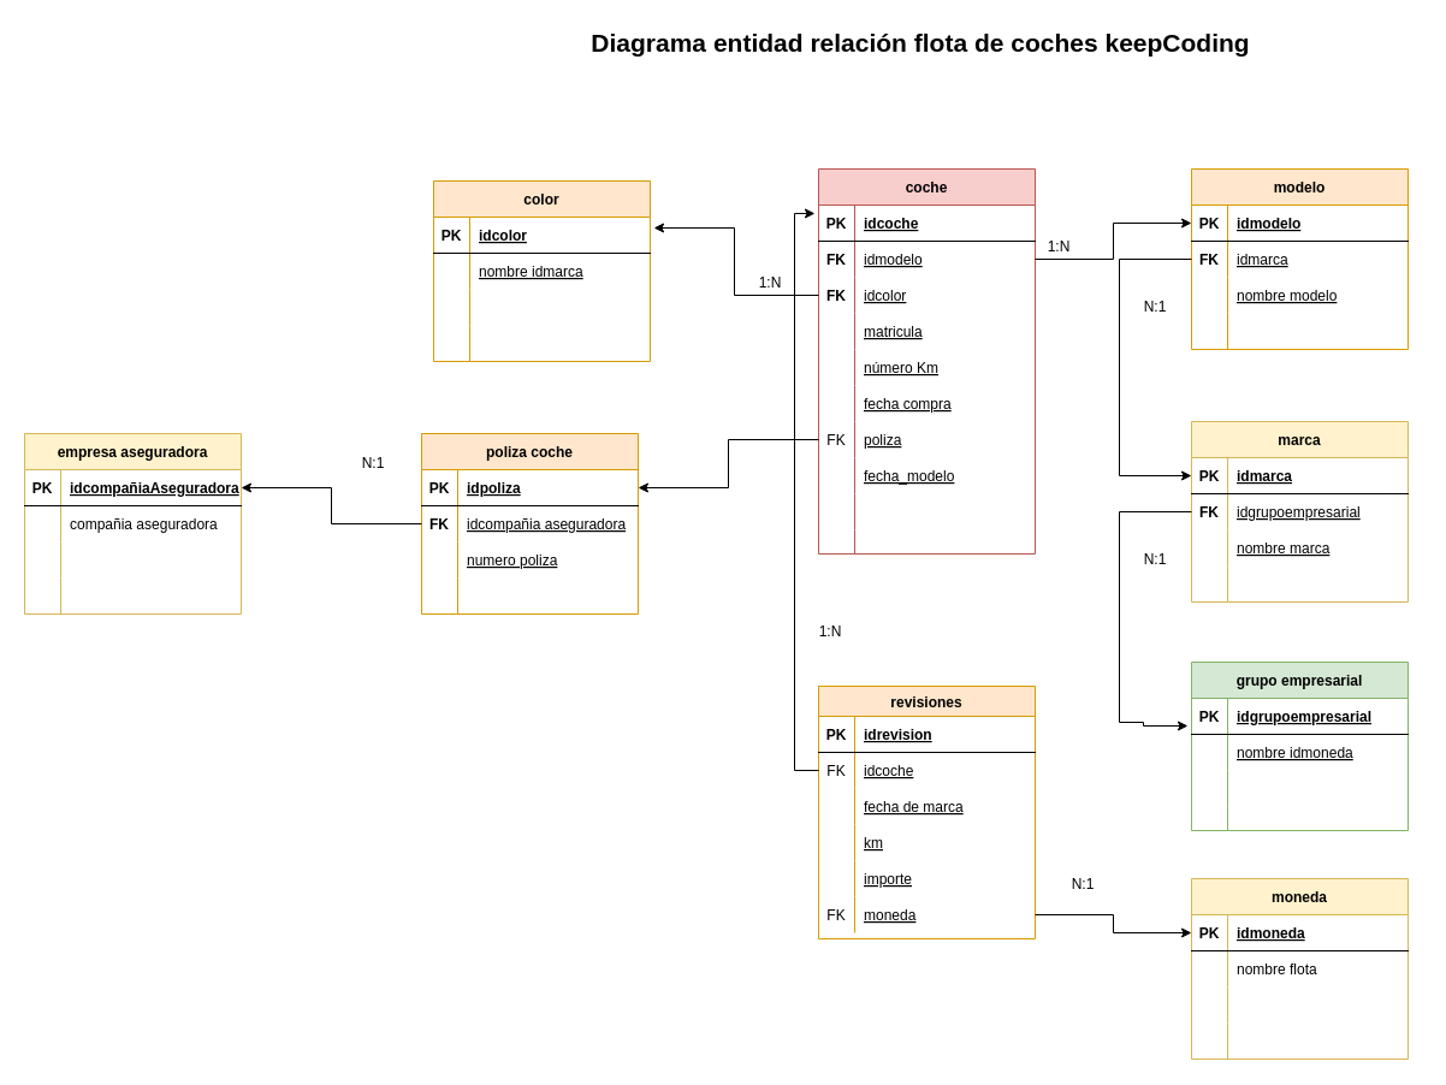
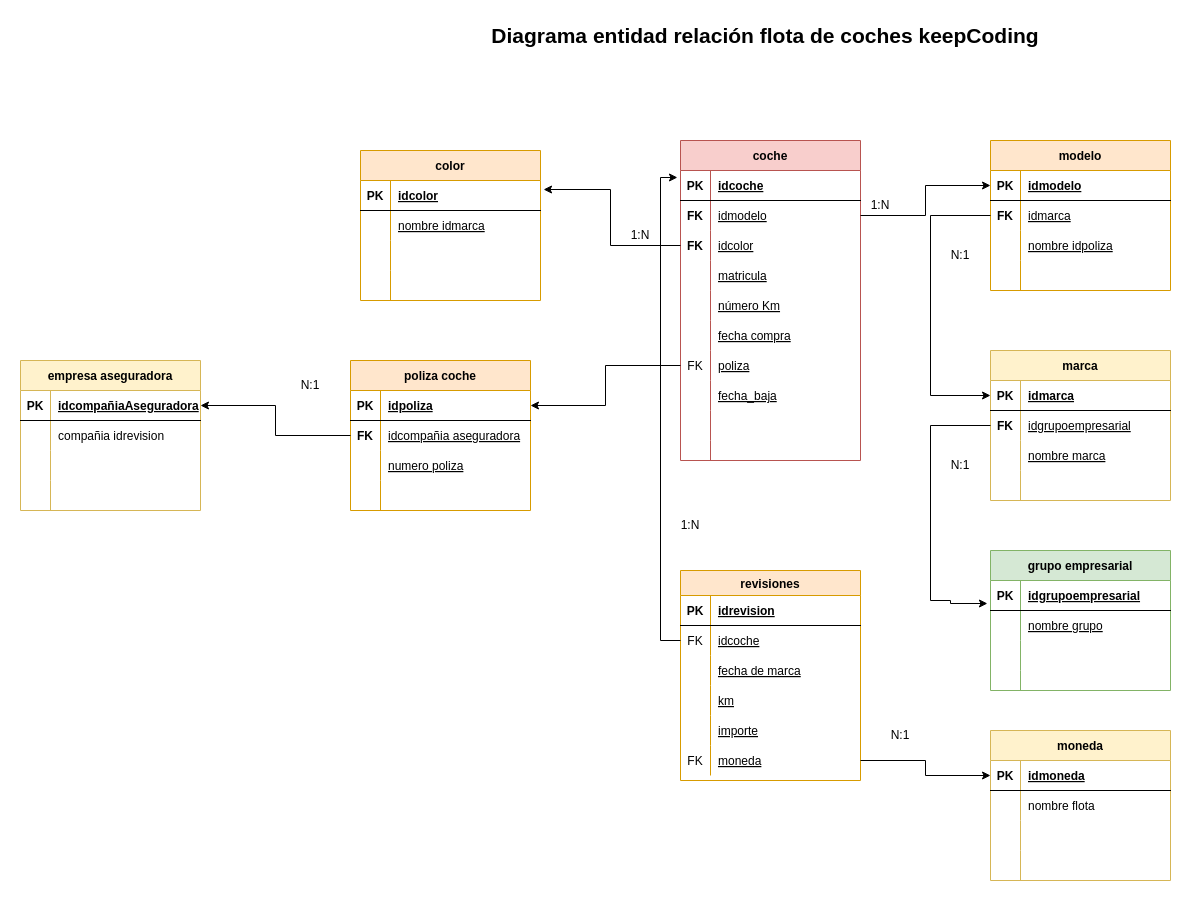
- <mxCell id="42" value="nombre modelo" style="shape=partialRectangle;connectable=0;fillColor=none;top=0;left=0;bottom=0;right=0;align=left;spacingLeft=6;overflow=hidden;fontStyle=4" parent="40" vertex="1"><mxGeometry x="30" width="150" height="30" as="geometry"><mxRectangle width="150" height="30" as="alternateBounds" /></mxGeometry></mxCell>
+ <mxCell id="42" value="nombre idpoliza" style="shape=partialRectangle;connectable=0;fillColor=none;top=0;left=0;bottom=0;right=0;align=left;spacingLeft=6;overflow=hidden;fontStyle=4" parent="40" vertex="1"><mxGeometry x="30" width="150" height="30" as="geometry"><mxRectangle width="150" height="30" as="alternateBounds" /></mxGeometry></mxCell>
- <mxCell id="26" value="fecha_modelo" style="shape=partialRectangle;connectable=0;fillColor=none;top=0;left=0;bottom=0;right=0;align=left;spacingLeft=6;overflow=hidden;fontStyle=4" parent="24" vertex="1"><mxGeometry x="30" width="150" height="30" as="geometry"><mxRectangle width="150" height="30" as="alternateBounds" /></mxGeometry></mxCell>
+ <mxCell id="26" value="fecha_baja" style="shape=partialRectangle;connectable=0;fillColor=none;top=0;left=0;bottom=0;right=0;align=left;spacingLeft=6;overflow=hidden;fontStyle=4" parent="24" vertex="1"><mxGeometry x="30" width="150" height="30" as="geometry"><mxRectangle width="150" height="30" as="alternateBounds" /></mxGeometry></mxCell>
- <mxCell id="121" value="compañia aseguradora" style="shape=partialRectangle;connectable=0;fillColor=none;top=0;left=0;bottom=0;right=0;align=left;spacingLeft=6;overflow=hidden;fontSize=12;fontStyle=0" parent="119" vertex="1"><mxGeometry x="30" width="150" height="30" as="geometry"><mxRectangle width="150" height="30" as="alternateBounds" /></mxGeometry></mxCell>
+ <mxCell id="121" value="compañia idrevision" style="shape=partialRectangle;connectable=0;fillColor=none;top=0;left=0;bottom=0;right=0;align=left;spacingLeft=6;overflow=hidden;fontSize=12;fontStyle=0" parent="119" vertex="1"><mxGeometry x="30" width="150" height="30" as="geometry"><mxRectangle width="150" height="30" as="alternateBounds" /></mxGeometry></mxCell>
- <mxCell id="79" value="nombre idmoneda" style="shape=partialRectangle;connectable=0;fillColor=none;top=0;left=0;bottom=0;right=0;align=left;spacingLeft=6;overflow=hidden;fontStyle=4" parent="77" vertex="1"><mxGeometry x="30" width="150" height="30" as="geometry"><mxRectangle width="150" height="30" as="alternateBounds" /></mxGeometry></mxCell>
+ <mxCell id="79" value="nombre grupo" style="shape=partialRectangle;connectable=0;fillColor=none;top=0;left=0;bottom=0;right=0;align=left;spacingLeft=6;overflow=hidden;fontStyle=4" parent="77" vertex="1"><mxGeometry x="30" width="150" height="30" as="geometry"><mxRectangle width="150" height="30" as="alternateBounds" /></mxGeometry></mxCell>
